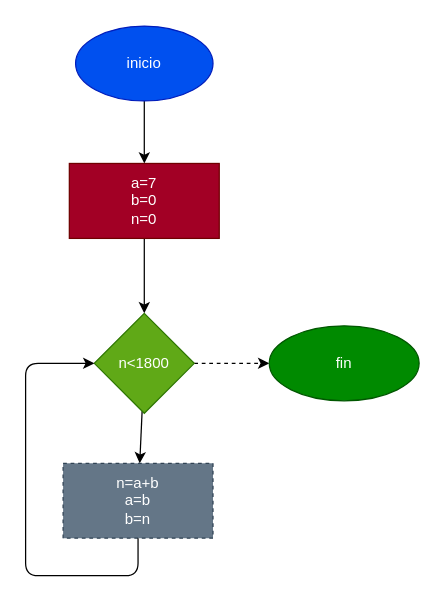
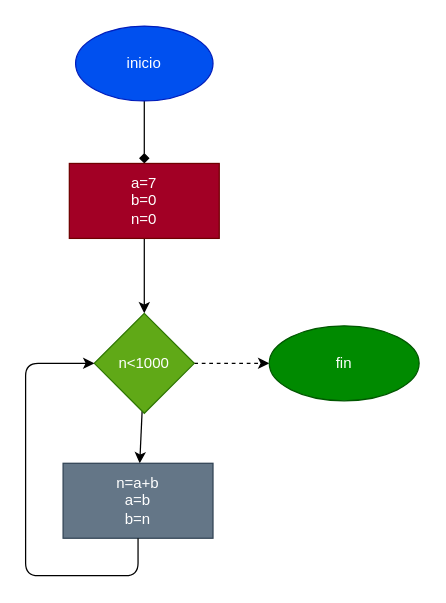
- <mxCell id="2" value="" style="edgeStyle=none;html=1;" edge="1" parent="1" source="3" target="5"><mxGeometry relative="1" as="geometry" /></mxCell>
+ <mxCell id="2" value="" style="edgeStyle=none;html=1;endArrow=diamond;" edge="1" parent="1" source="3" target="5"><mxGeometry relative="1" as="geometry" /></mxCell>
- <mxCell id="8" value="n&amp;lt;1800" style="rhombus;whiteSpace=wrap;html=1;fillColor=#60a917;fontColor=#ffffff;strokeColor=#2D7600;" vertex="1" parent="1"><mxGeometry x="75" y="250" width="80" height="80" as="geometry" /></mxCell>
+ <mxCell id="8" value="n&amp;lt;1000" style="rhombus;whiteSpace=wrap;html=1;fillColor=#60a917;fontColor=#ffffff;strokeColor=#2D7600;" vertex="1" parent="1"><mxGeometry x="75" y="250" width="80" height="80" as="geometry" /></mxCell>
- <mxCell id="9" value="n=a+b&lt;br&gt;a=b&lt;br&gt;b=n" style="whiteSpace=wrap;html=1;fillColor=#647687;fontColor=#ffffff;strokeColor=#314354;dashed=1;" vertex="1" parent="1"><mxGeometry x="50" y="370" width="120" height="60" as="geometry" /></mxCell>
+ <mxCell id="9" value="n=a+b&lt;br&gt;a=b&lt;br&gt;b=n" style="whiteSpace=wrap;html=1;fillColor=#647687;fontColor=#ffffff;strokeColor=#314354;" vertex="1" parent="1"><mxGeometry x="50" y="370" width="120" height="60" as="geometry" /></mxCell>
